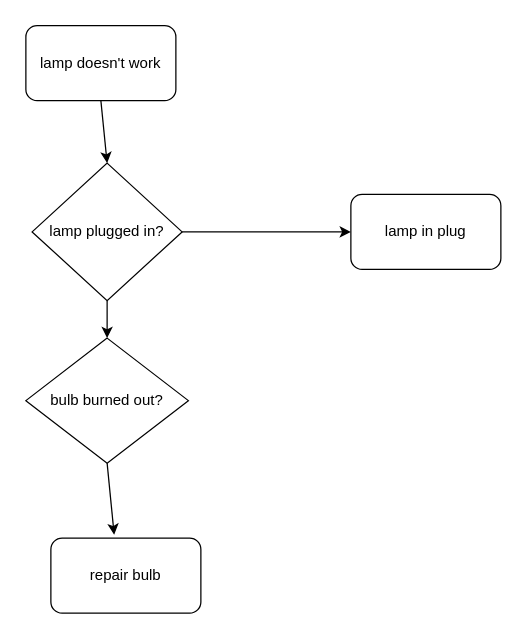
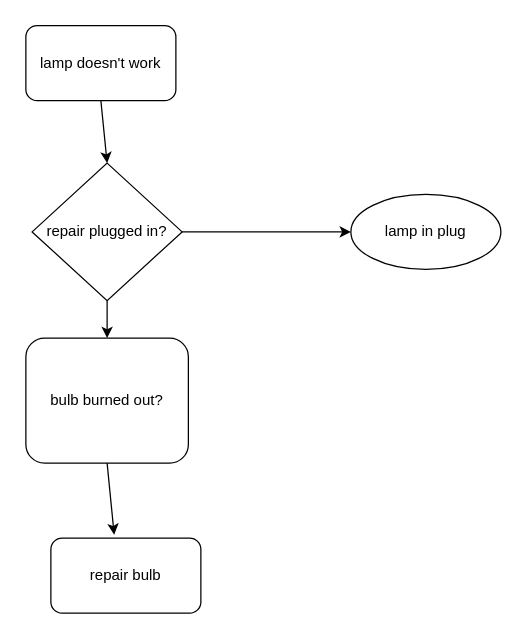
- <mxCell id="3" value="lamp plugged in?" style="rhombus;whiteSpace=wrap;html=1;" vertex="1" parent="1"><mxGeometry x="25" y="130" width="120" height="110" as="geometry" /></mxCell>
+ <mxCell id="3" value="repair plugged in?" style="rhombus;whiteSpace=wrap;html=1;" vertex="1" parent="1"><mxGeometry x="25" y="130" width="120" height="110" as="geometry" /></mxCell>
- <mxCell id="4" value="lamp in plug" style="rounded=1;whiteSpace=wrap;html=1;" vertex="1" parent="1"><mxGeometry x="280" y="155" width="120" height="60" as="geometry" /></mxCell>
+ <mxCell id="4" value="lamp in plug" style="ellipse;whiteSpace=wrap;html=1;" vertex="1" parent="1"><mxGeometry x="280" y="155" width="120" height="60" as="geometry" /></mxCell>
- <mxCell id="5" value="bulb burned out?" style="rhombus;whiteSpace=wrap;html=1;" vertex="1" parent="1"><mxGeometry x="20" y="270" width="130" height="100" as="geometry" /></mxCell>
+ <mxCell id="5" value="bulb burned out?" style="whiteSpace=wrap;html=1;rounded=1;" vertex="1" parent="1"><mxGeometry x="20" y="270" width="130" height="100" as="geometry" /></mxCell>
